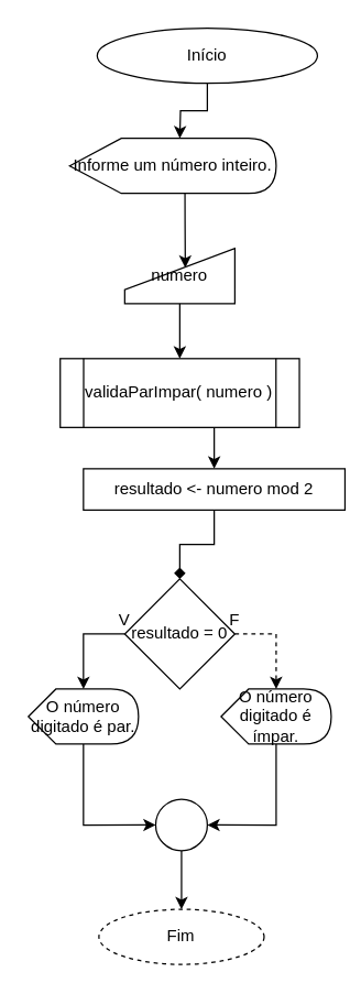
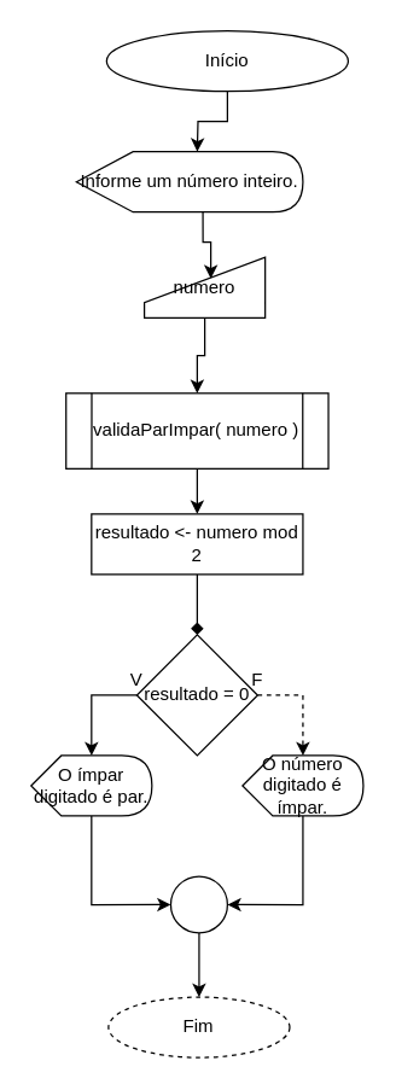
- <mxCell id="10" value="numero" style="shape=manualInput;whiteSpace=wrap;html=1;" parent="1" vertex="1"><mxGeometry x="90" y="180" width="80" height="40" as="geometry" /></mxCell>
+ <mxCell id="10" value="numero" style="shape=manualInput;whiteSpace=wrap;html=1;" parent="1" vertex="1"><mxGeometry x="95" y="170" width="80" height="40" as="geometry" /></mxCell>
- <mxCell id="12" value="resultado &amp;lt;- numero mod 2" style="rounded=0;whiteSpace=wrap;html=1;" parent="1" vertex="1"><mxGeometry x="60" y="340" width="190" height="30" as="geometry" /></mxCell>
+ <mxCell id="12" value="resultado &amp;lt;- numero mod 2" style="rounded=0;whiteSpace=wrap;html=1;" parent="1" vertex="1"><mxGeometry x="60" y="340" width="140" height="40" as="geometry" /></mxCell>
- <mxCell id="17" value="O número digitado é par." style="shape=display;whiteSpace=wrap;html=1;" parent="1" vertex="1"><mxGeometry x="20" y="500" width="80" height="40" as="geometry" /></mxCell>
+ <mxCell id="17" value="O ímpar digitado é par." style="shape=display;whiteSpace=wrap;html=1;" parent="1" vertex="1"><mxGeometry x="20" y="500" width="80" height="40" as="geometry" /></mxCell>
